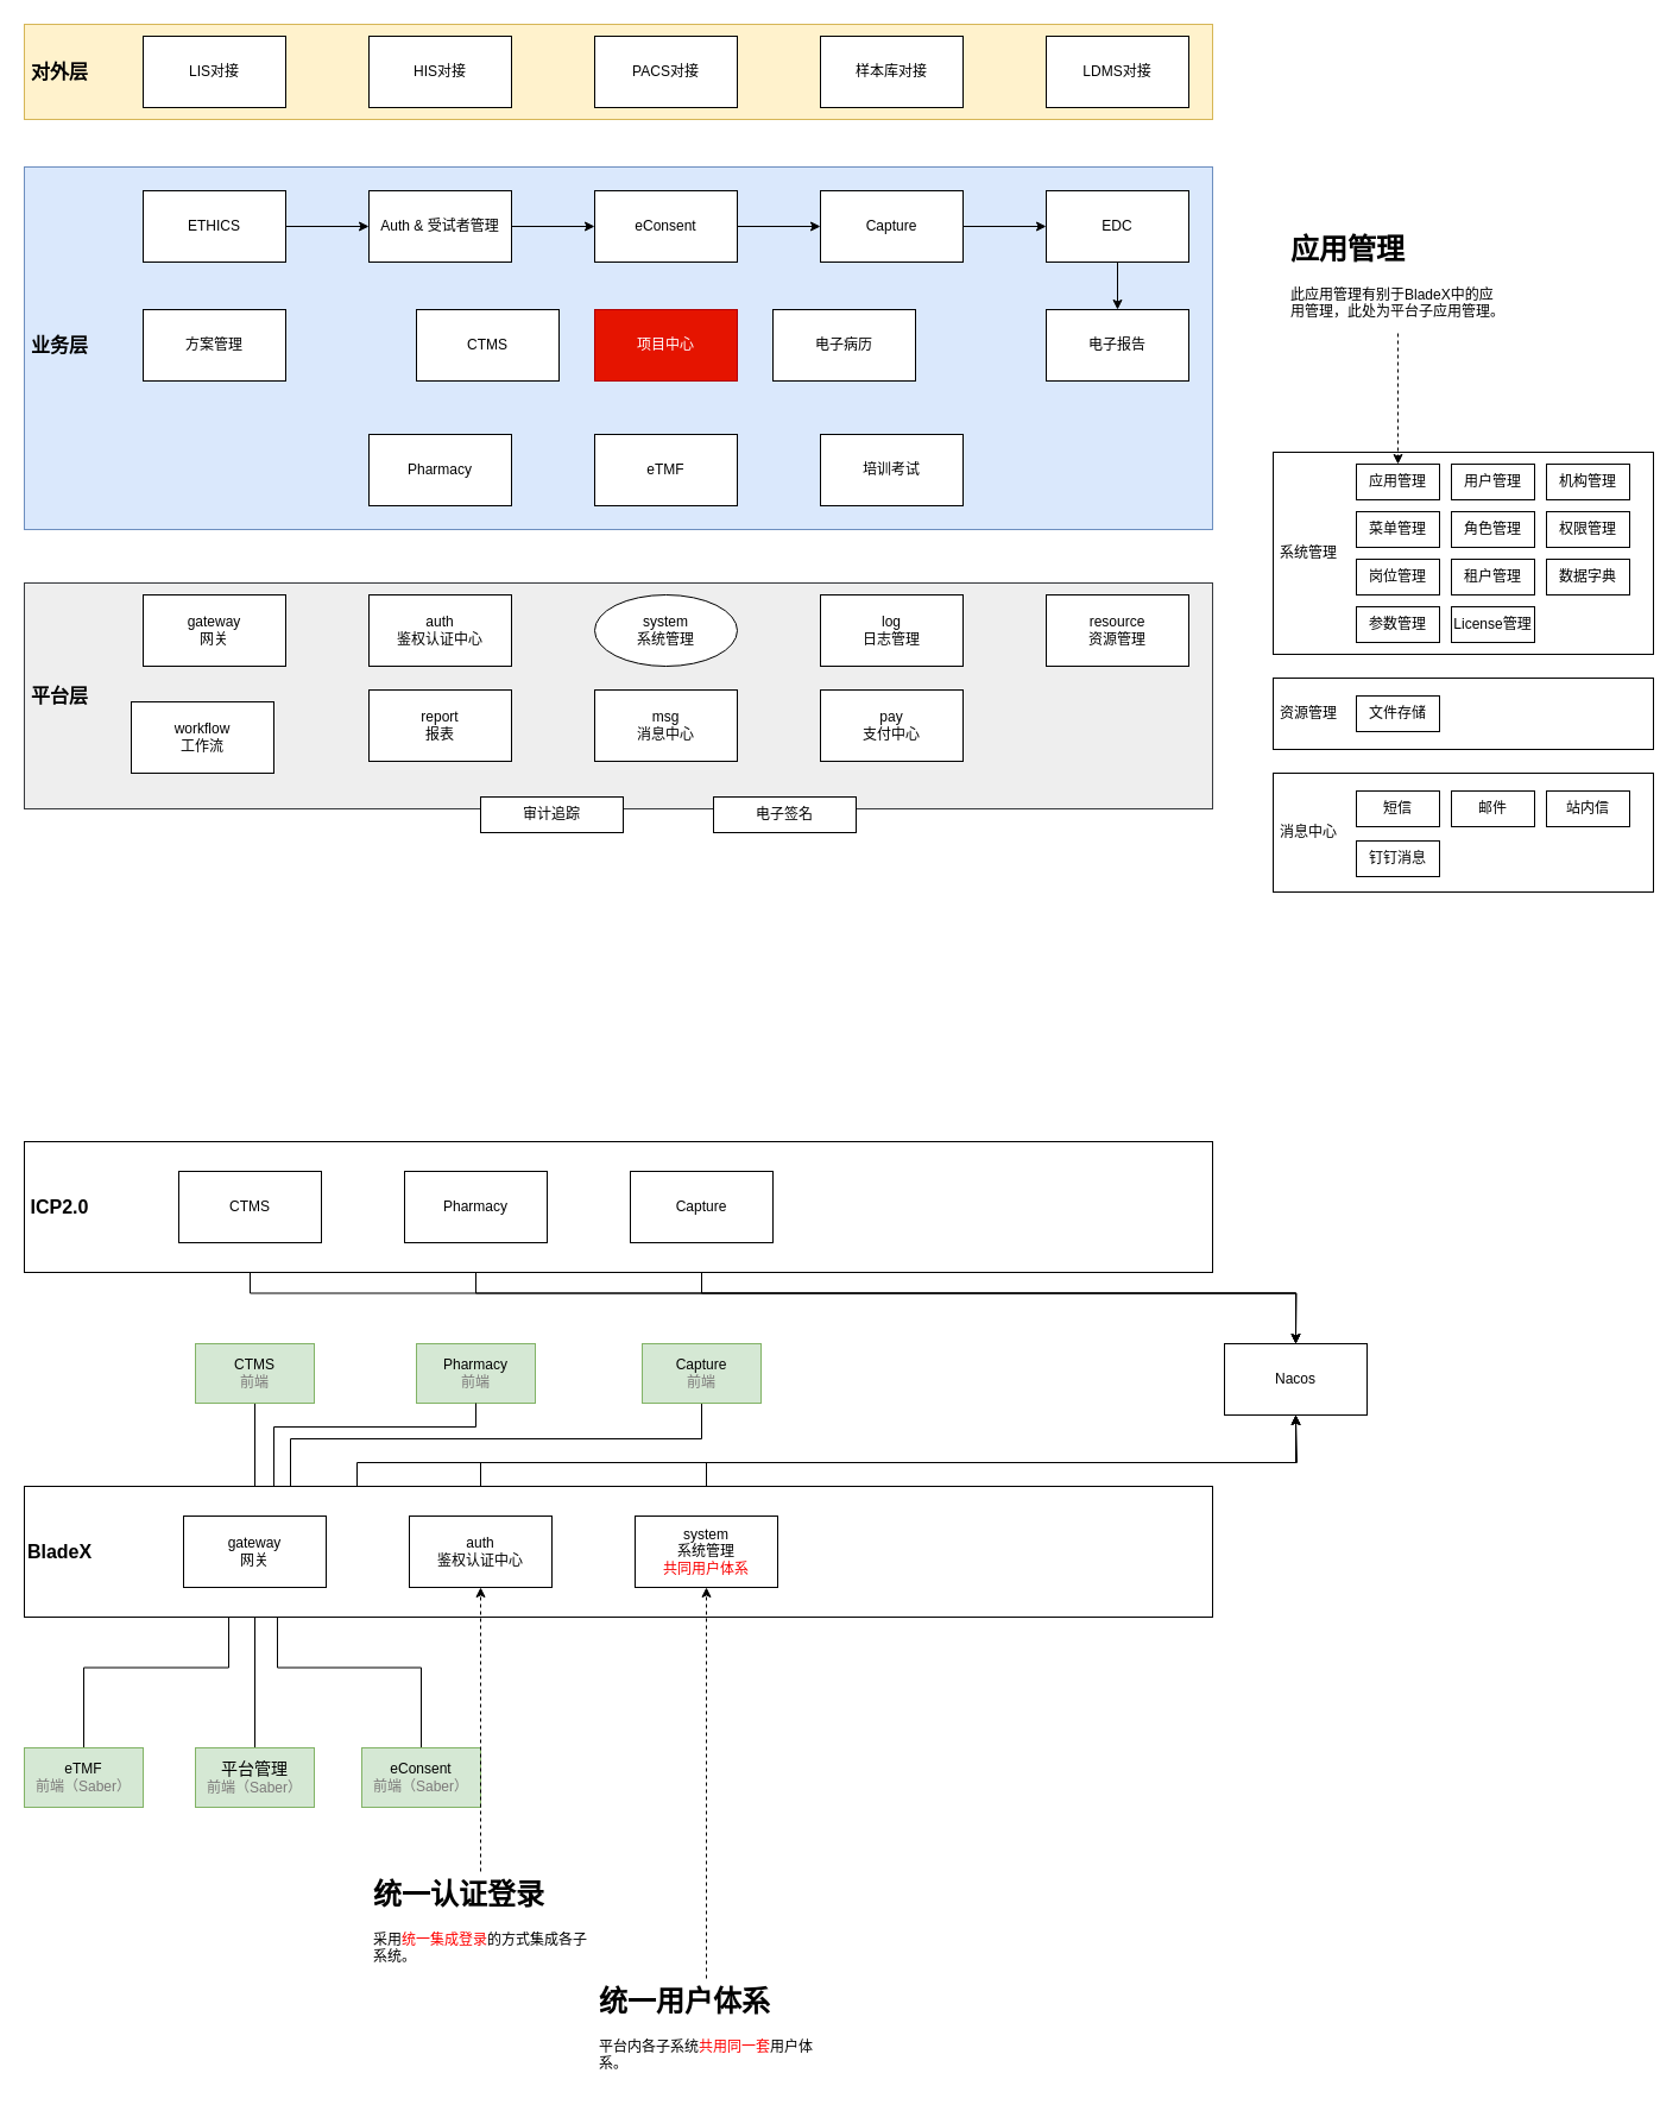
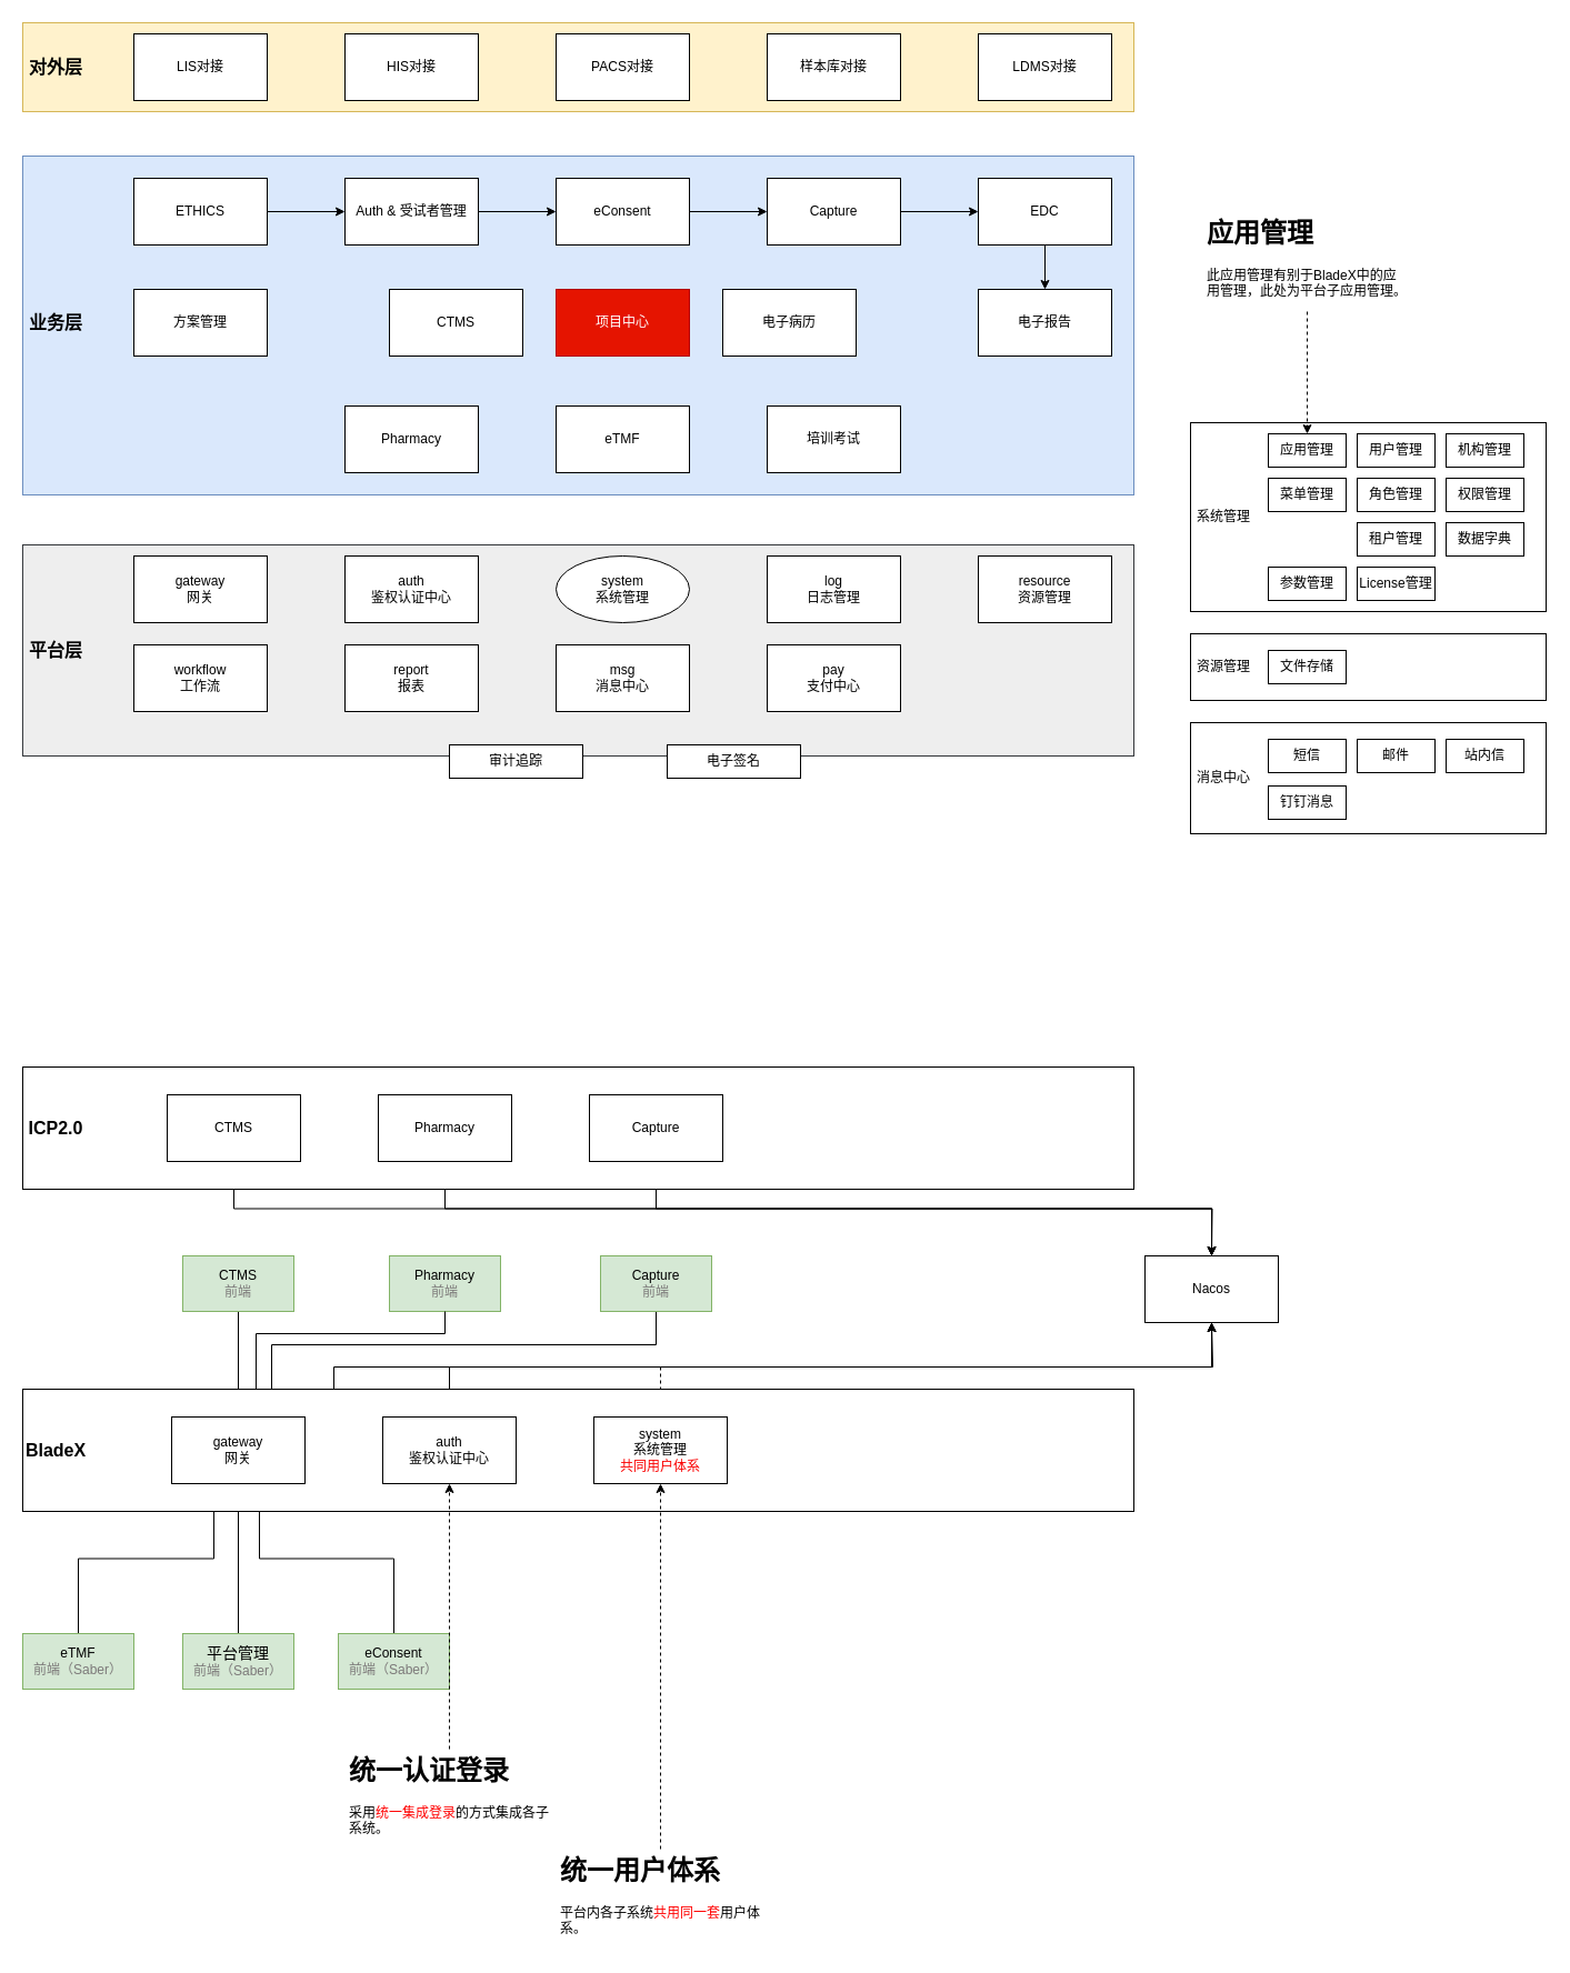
- <mxCell id="22" value="岗位管理" style="rounded=0;whiteSpace=wrap;html=1;container=0;" parent="13" vertex="1"><mxGeometry x="70" y="90" width="70" height="30" as="geometry" /></mxCell>
- <mxCell id="62" value="workflow&lt;br&gt;工作流" style="rounded=0;whiteSpace=wrap;html=1;" parent="57" vertex="1"><mxGeometry x="90" y="100" width="120" height="60" as="geometry" /></mxCell>
+ <mxCell id="62" value="workflow&lt;br&gt;工作流" style="rounded=0;whiteSpace=wrap;html=1;" parent="57" vertex="1"><mxGeometry x="100" y="90" width="120" height="60" as="geometry" /></mxCell>
- <mxCell id="77" style="edgeStyle=orthogonalEdgeStyle;rounded=0;orthogonalLoop=1;jettySize=auto;html=1;exitX=0.5;exitY=0;exitDx=0;exitDy=0;entryX=0.5;entryY=1;entryDx=0;entryDy=0;" parent="1" source="101" target="71" edge="1"><mxGeometry relative="1" as="geometry"><Array as="points"><mxPoint x="594" y="1230" /><mxPoint x="1090" y="1230" /></Array></mxGeometry></mxCell>
+ <mxCell id="77" style="edgeStyle=orthogonalEdgeStyle;rounded=0;orthogonalLoop=1;jettySize=auto;html=1;exitX=0.5;exitY=0;exitDx=0;exitDy=0;entryX=0.5;entryY=1;entryDx=0;entryDy=0;dashed=1;" parent="1" source="101" target="71" edge="1"><mxGeometry relative="1" as="geometry"><Array as="points"><mxPoint x="594" y="1230" /><mxPoint x="1090" y="1230" /></Array></mxGeometry></mxCell>
